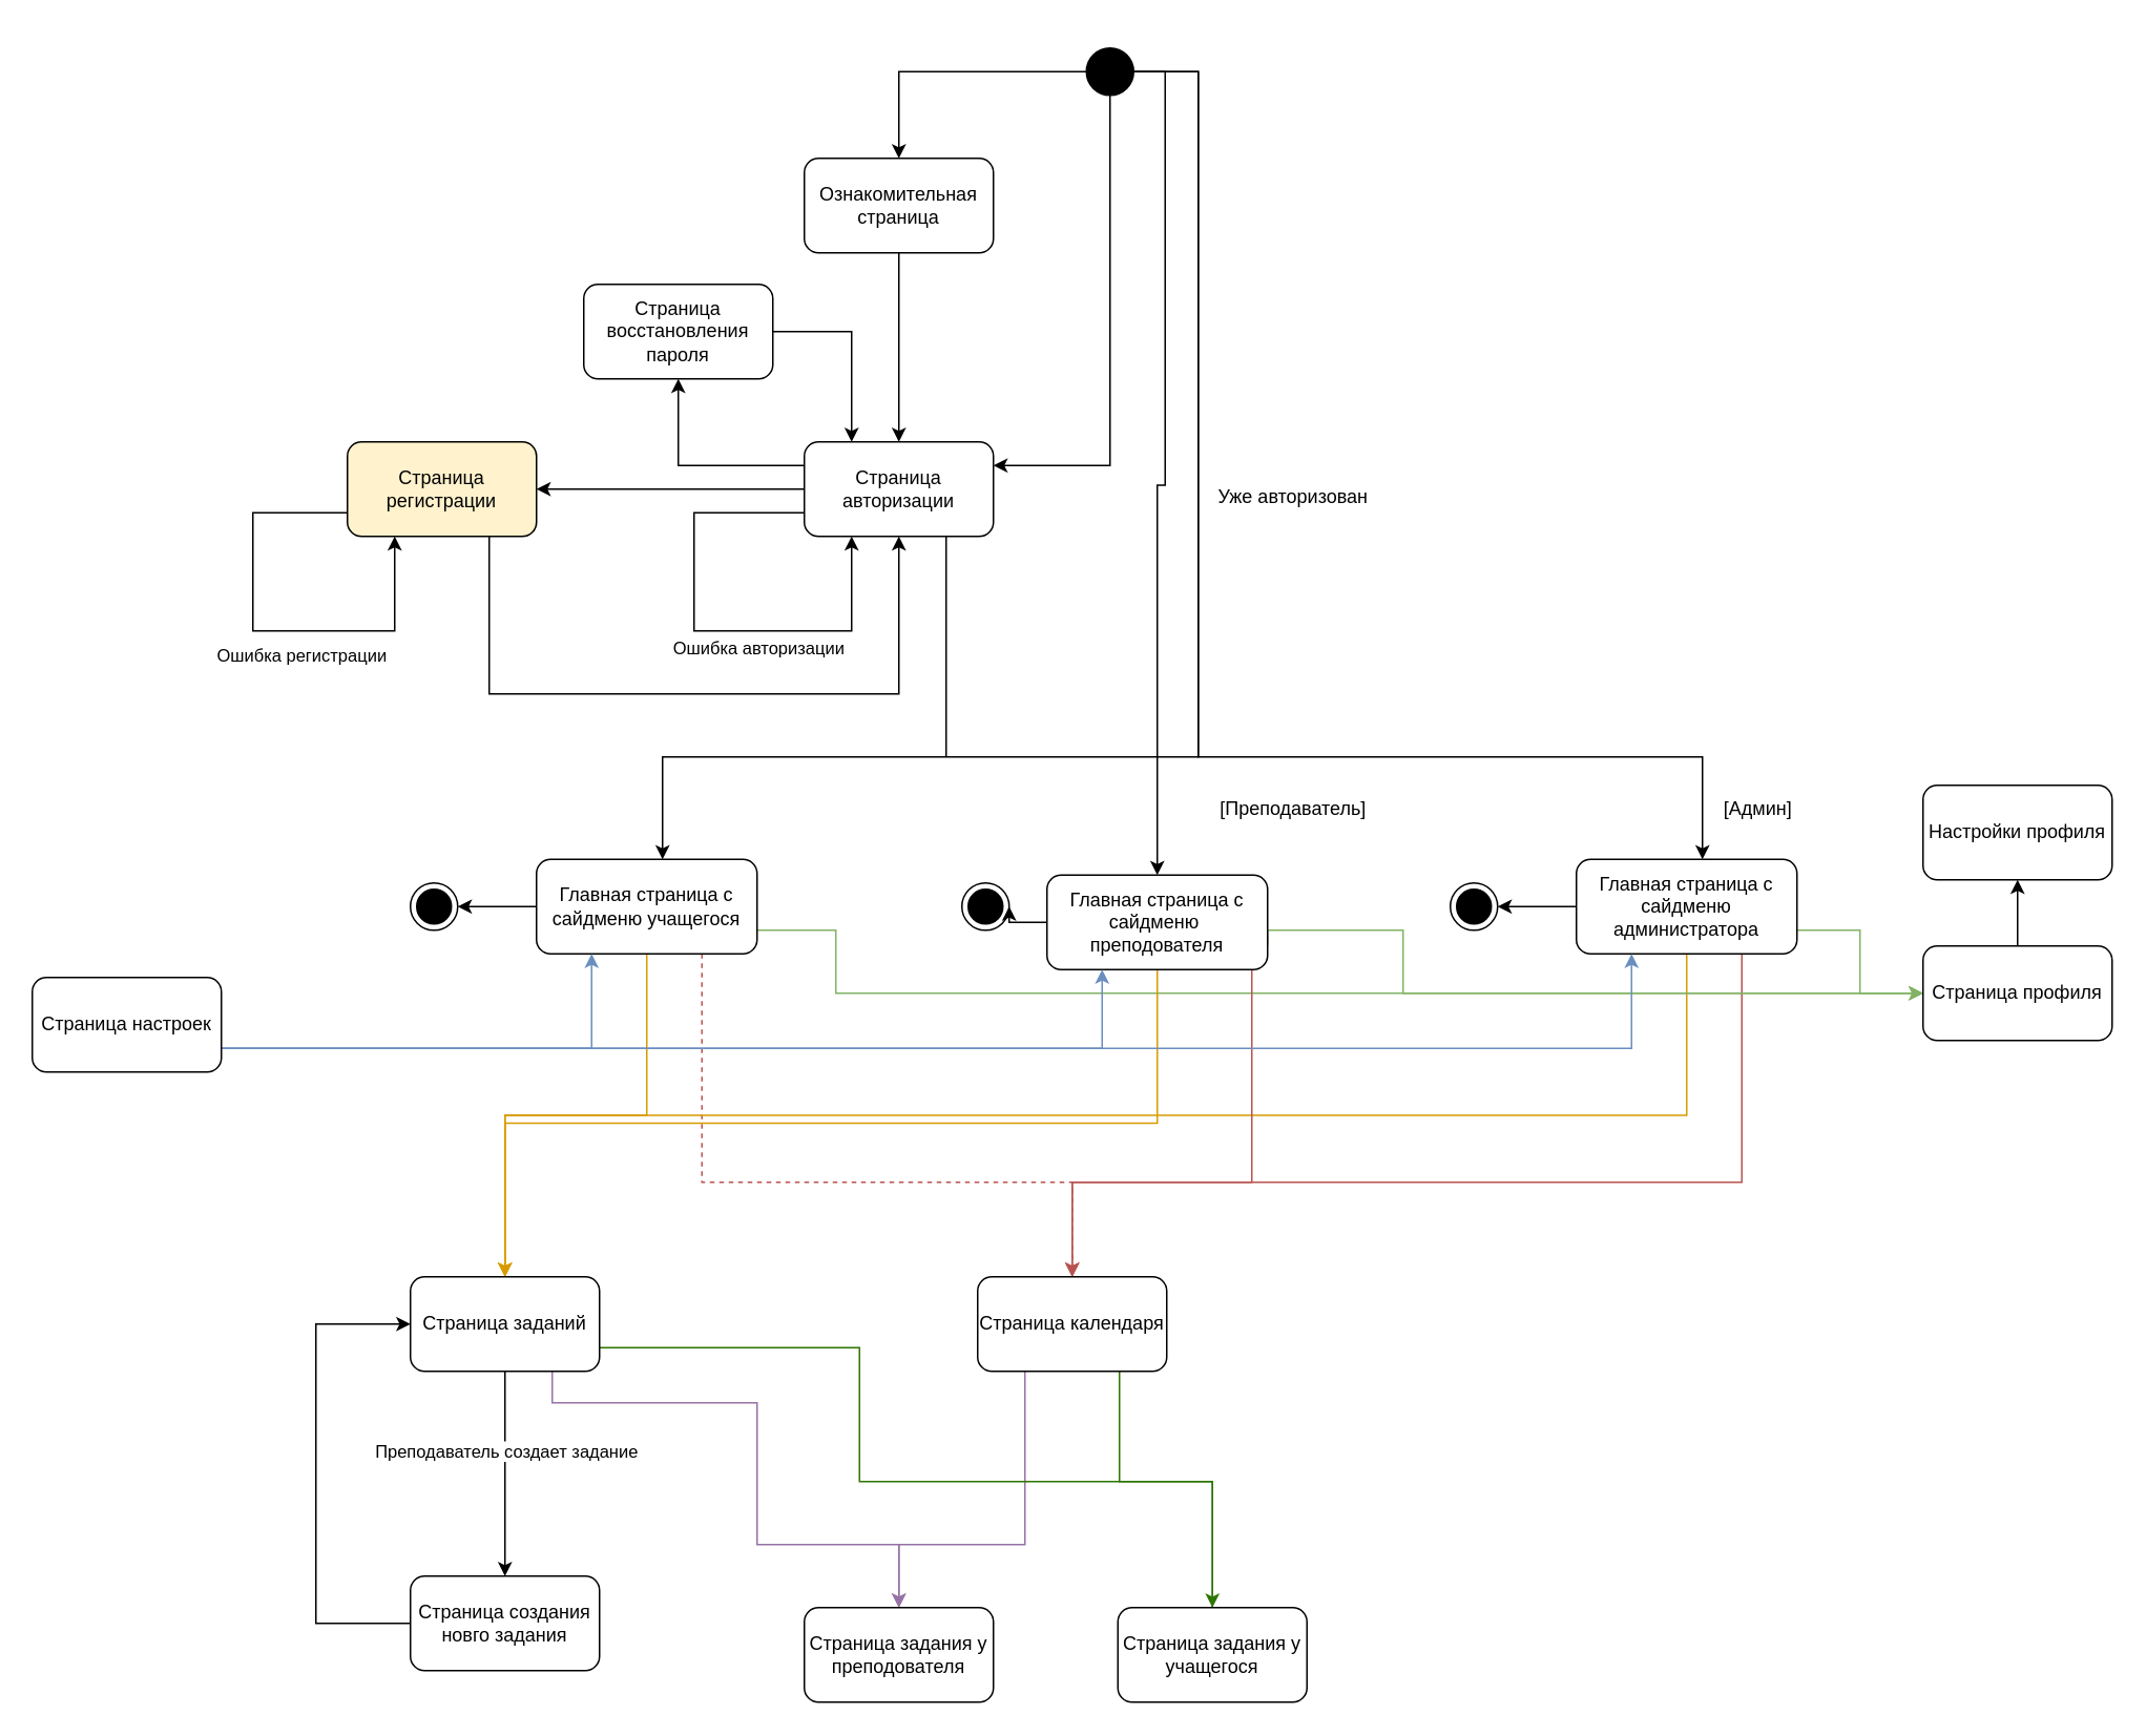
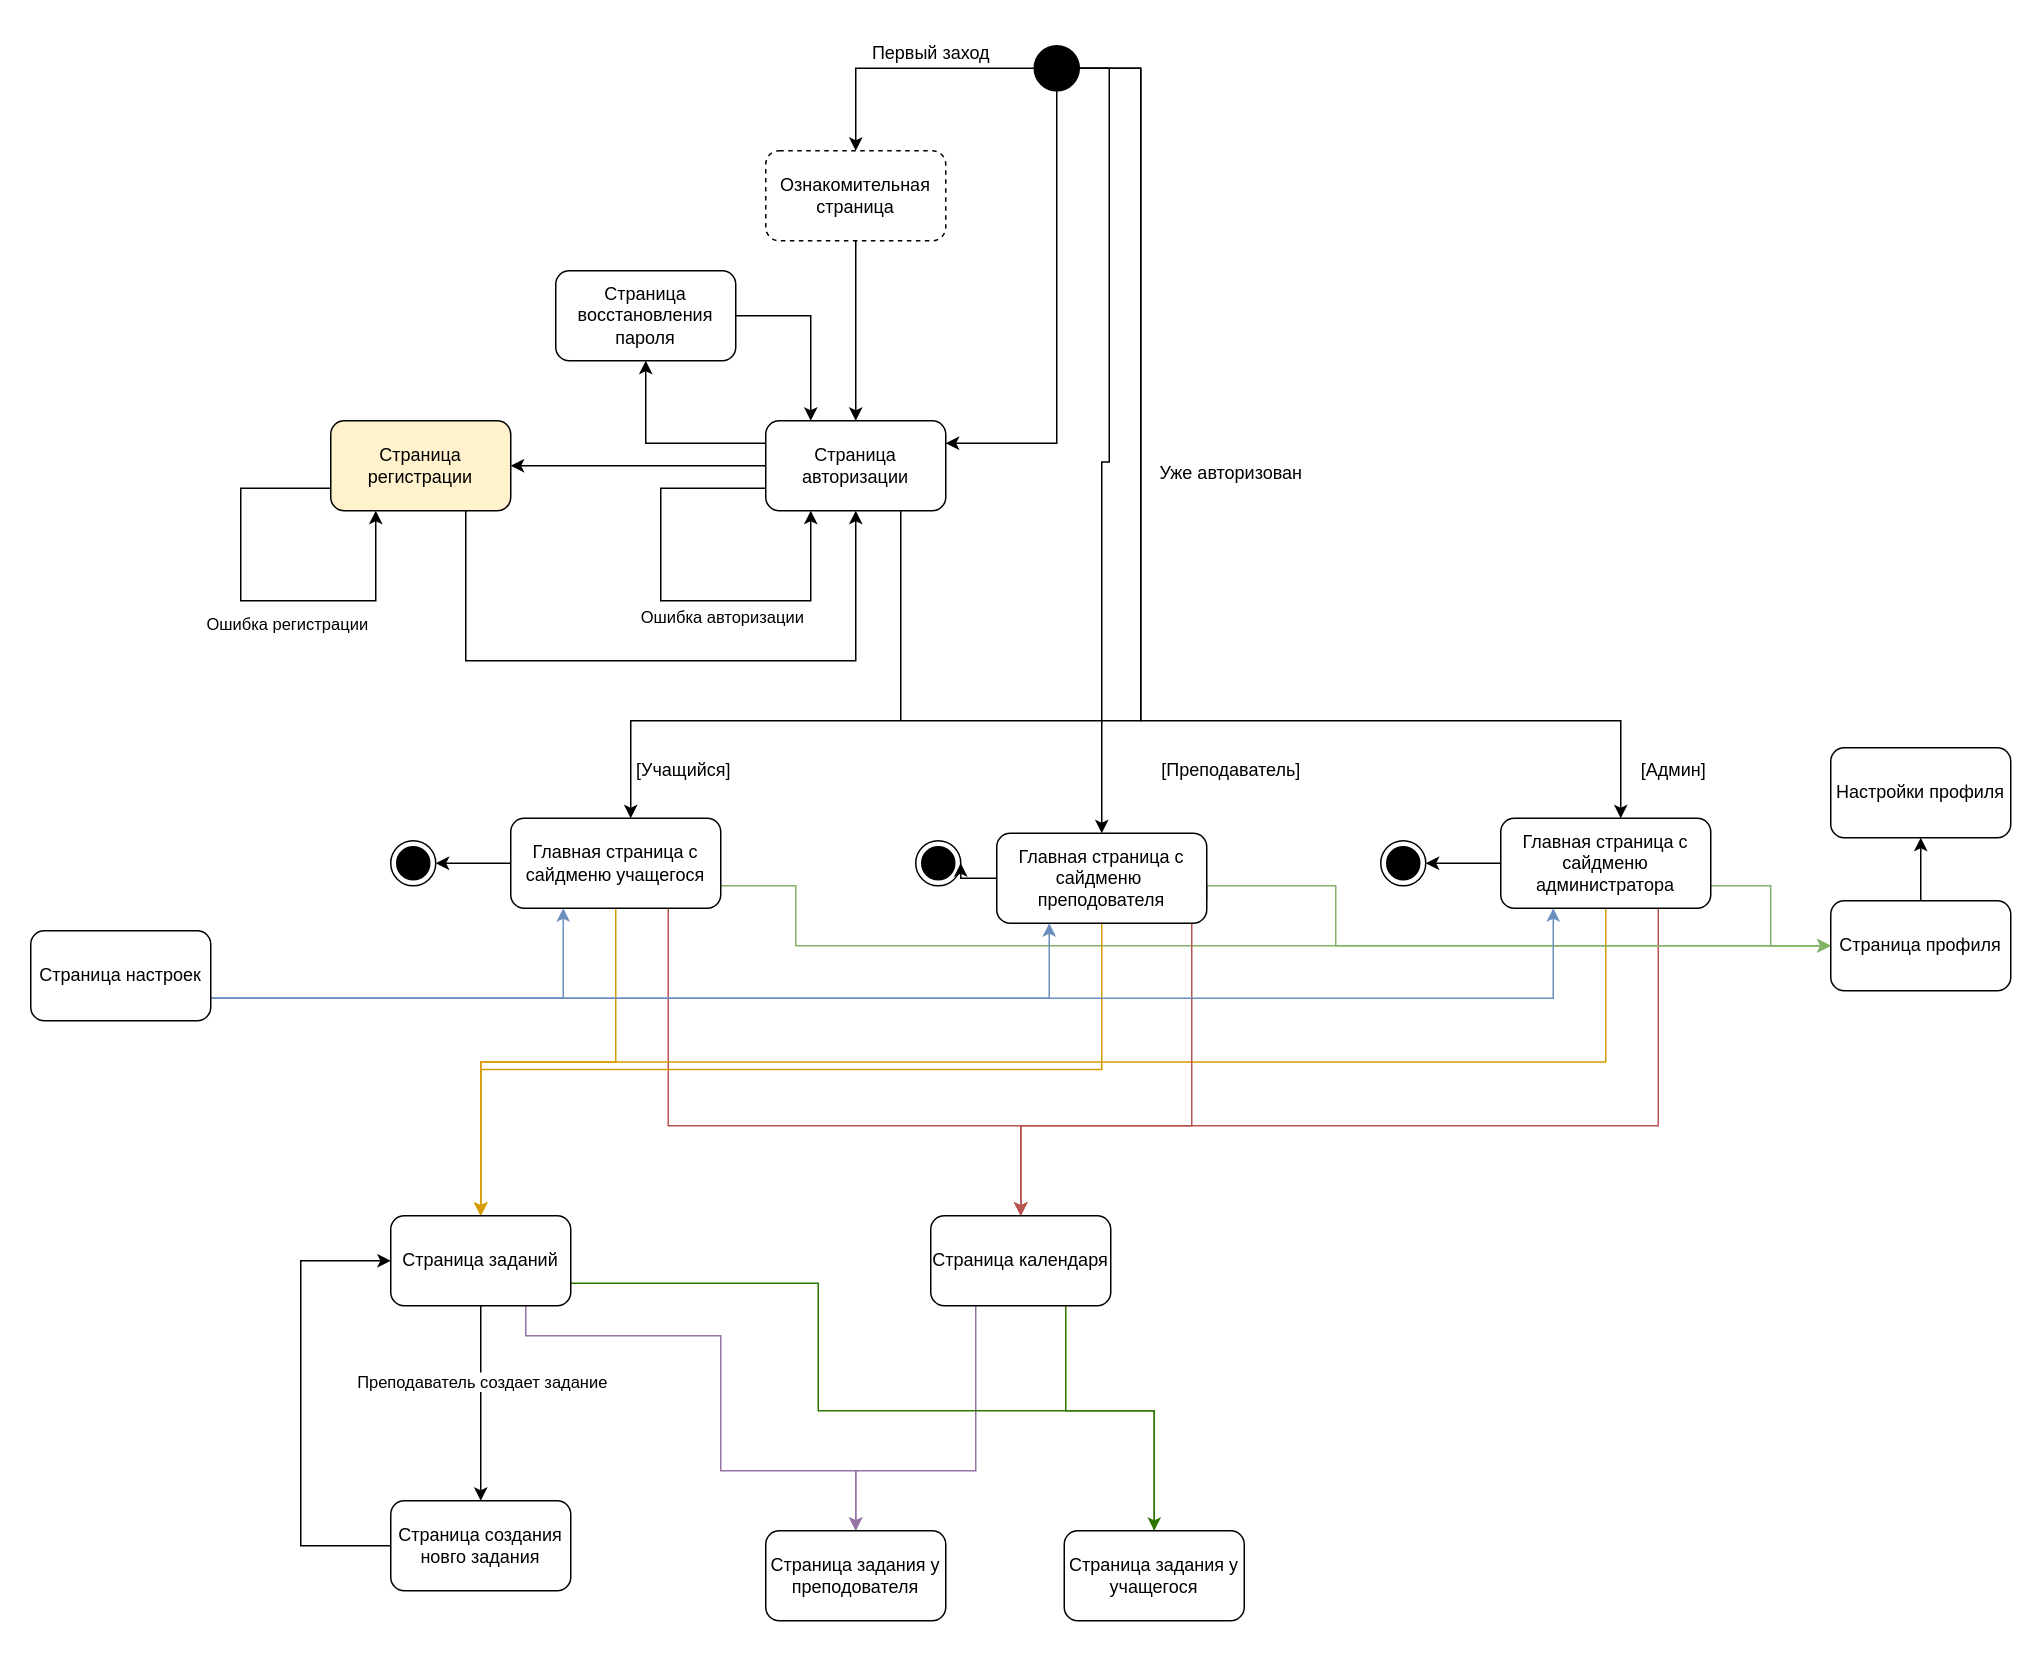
+ <mxCell id="49" value="Первый заход" style="text;html=1;align=center;verticalAlign=middle;resizable=0;points=[];autosize=1;strokeColor=none;fillColor=none;" vertex="1" parent="1"><mxGeometry x="570" width="100" height="30" as="geometry" y="20" /></mxCell>
- <mxCell id="9" value="Ознакомительная страница" style="rounded=1;whiteSpace=wrap;html=1;" vertex="1" parent="1"><mxGeometry x="510" y="100" width="120" height="60" as="geometry" /></mxCell>
+ <mxCell id="9" value="Ознакомительная страница" style="rounded=1;whiteSpace=wrap;html=1;dashed=1;" vertex="1" parent="1"><mxGeometry x="510" y="100" width="120" height="60" as="geometry" /></mxCell>
+ <mxCell id="48" value="[Учащийся]" style="text;html=1;align=center;verticalAlign=middle;resizable=0;points=[];autosize=1;strokeColor=none;fillColor=none;" vertex="1" parent="1"><mxGeometry x="410" y="498" width="90" height="30" as="geometry" /></mxCell>
- <mxCell id="16" style="edgeStyle=orthogonalEdgeStyle;rounded=0;orthogonalLoop=1;jettySize=auto;html=1;exitX=0.75;exitY=1;exitDx=0;exitDy=0;fillColor=#f8cecc;strokeColor=#b85450;dashed=1;" edge="1" parent="1" source="18" target="31"><mxGeometry relative="1" as="geometry"><Array as="points"><mxPoint x="445" y="750" /><mxPoint x="680" y="750" /></Array></mxGeometry></mxCell>
+ <mxCell id="16" style="edgeStyle=orthogonalEdgeStyle;rounded=0;orthogonalLoop=1;jettySize=auto;html=1;exitX=0.75;exitY=1;exitDx=0;exitDy=0;fillColor=#f8cecc;strokeColor=#b85450;" edge="1" parent="1" source="18" target="31"><mxGeometry relative="1" as="geometry"><Array as="points"><mxPoint x="445" y="750" /><mxPoint x="680" y="750" /></Array></mxGeometry></mxCell>
